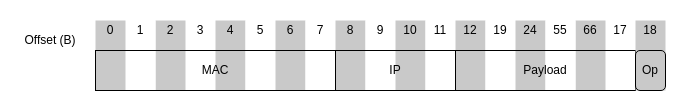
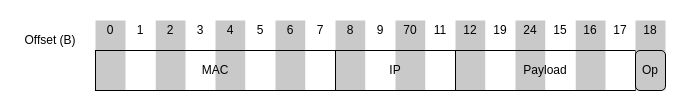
- <mxCell id="28" value="10" style="text;html=1;strokeColor=none;fillColor=none;align=center;verticalAlign=middle;whiteSpace=wrap;rounded=0;" vertex="1" parent="1"><mxGeometry x="390" y="20" width="40" height="20" as="geometry" /></mxCell>
+ <mxCell id="28" value="70" style="text;html=1;strokeColor=none;fillColor=none;align=center;verticalAlign=middle;whiteSpace=wrap;rounded=0;" vertex="1" parent="1"><mxGeometry x="390" y="20" width="40" height="20" as="geometry" /></mxCell>
- <mxCell id="38" value="55" style="text;html=1;strokeColor=none;fillColor=none;align=center;verticalAlign=middle;whiteSpace=wrap;rounded=0;" vertex="1" parent="1"><mxGeometry x="540" y="20" width="40" height="20" as="geometry" /></mxCell>
+ <mxCell id="38" value="15" style="text;html=1;strokeColor=none;fillColor=none;align=center;verticalAlign=middle;whiteSpace=wrap;rounded=0;" vertex="1" parent="1"><mxGeometry x="540" y="20" width="40" height="20" as="geometry" /></mxCell>
- <mxCell id="44" value="66" style="text;html=1;strokeColor=none;fillColor=none;align=center;verticalAlign=middle;whiteSpace=wrap;rounded=0;" vertex="1" parent="1"><mxGeometry x="570" y="20" width="40" height="20" as="geometry" /></mxCell>
+ <mxCell id="44" value="16" style="text;html=1;strokeColor=none;fillColor=none;align=center;verticalAlign=middle;whiteSpace=wrap;rounded=0;" vertex="1" parent="1"><mxGeometry x="570" y="20" width="40" height="20" as="geometry" /></mxCell>
